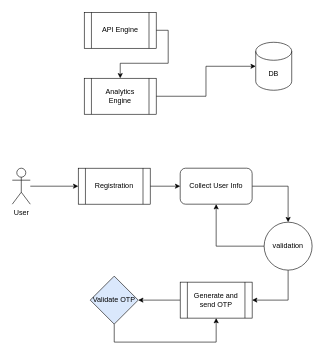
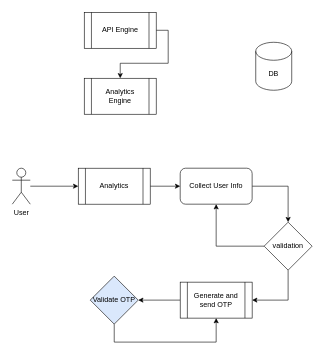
- <mxCell id="5" style="edgeStyle=orthogonalEdgeStyle;rounded=0;orthogonalLoop=1;jettySize=auto;html=1;entryX=0;entryY=0.5;entryDx=0;entryDy=0;entryPerimeter=0;" edge="1" parent="1" source="6" target="2"><mxGeometry relative="1" as="geometry" /></mxCell>
- <mxCell id="10" value="Registration" style="shape=process;whiteSpace=wrap;html=1;backgroundOutline=1;" vertex="1" parent="1"><mxGeometry x="130" y="280" width="120" height="60" as="geometry" /></mxCell>
+ <mxCell id="10" value="Analytics" style="shape=process;whiteSpace=wrap;html=1;backgroundOutline=1;" vertex="1" parent="1"><mxGeometry x="130" y="280" width="120" height="60" as="geometry" /></mxCell>
- <mxCell id="15" value="validation" style="ellipse;whiteSpace=wrap;html=1;" vertex="1" parent="1"><mxGeometry x="440" y="370" width="80" height="80" as="geometry" /></mxCell>
+ <mxCell id="15" value="validation" style="rhombus;whiteSpace=wrap;html=1;" vertex="1" parent="1"><mxGeometry x="440" y="370" width="80" height="80" as="geometry" /></mxCell>
